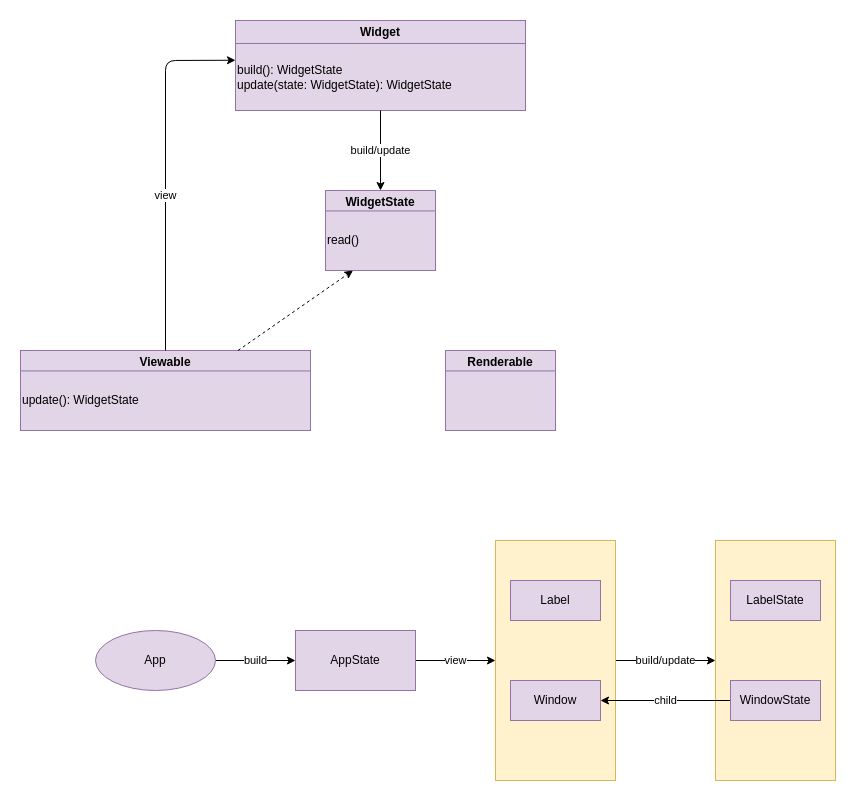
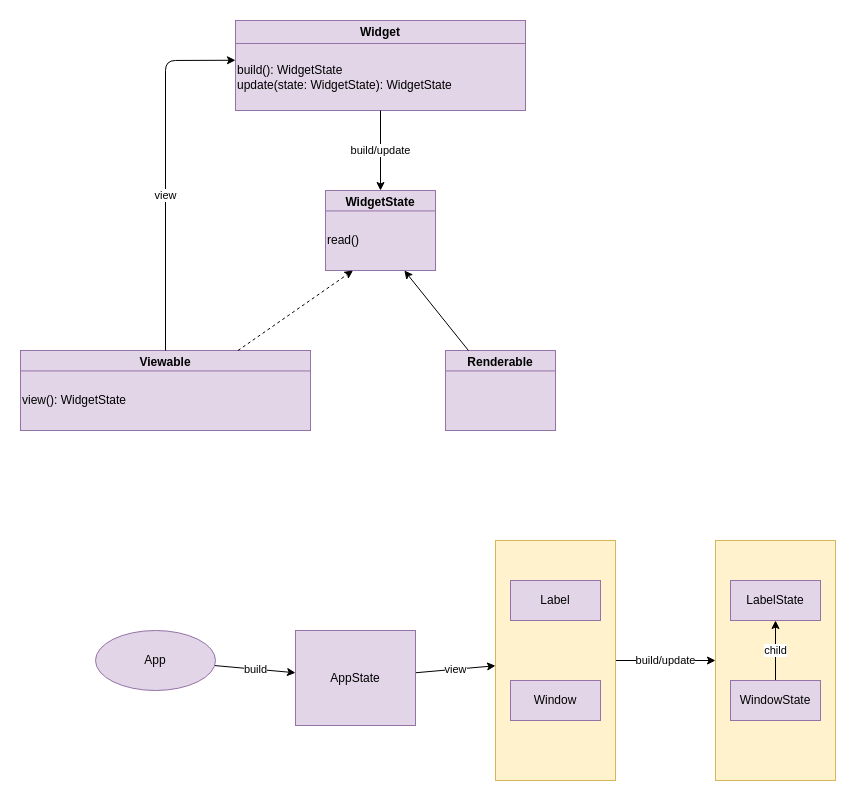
+ <mxCell id="14" value="" style="edgeStyle=none;html=1;strokeColor=#000000;" parent="1" source="12" target="7" edge="1"><mxGeometry relative="1" as="geometry" /></mxCell>
- <mxCell id="10" value="update(): WidgetState" style="whiteSpace=wrap;html=1;align=left;fillColor=#e1d5e7;strokeColor=#9673a6;" parent="8" vertex="1"><mxGeometry y="20.444" width="290" height="59.556" as="geometry" /></mxCell>
+ <mxCell id="10" value="view(): WidgetState" style="whiteSpace=wrap;html=1;align=left;fillColor=#e1d5e7;strokeColor=#9673a6;" parent="8" vertex="1"><mxGeometry y="20.444" width="290" height="59.556" as="geometry" /></mxCell>
- <mxCell id="22" value="AppState" style="whiteSpace=wrap;html=1;rounded=0;fillColor=#e1d5e7;strokeColor=#9673a6;" parent="1" vertex="1"><mxGeometry x="295" y="630" width="120" height="60" as="geometry" /></mxCell>
+ <mxCell id="22" value="AppState" style="whiteSpace=wrap;html=1;rounded=0;fillColor=#e1d5e7;strokeColor=#9673a6;" parent="1" vertex="1"><mxGeometry x="295" y="630" width="120" height="95" as="geometry" /></mxCell>
- <mxCell id="29" value="child" style="edgeStyle=none;html=1;" parent="1" source="30" target="26" edge="1"><mxGeometry relative="1" as="geometry" /></mxCell>
+ <mxCell id="29" value="child" style="edgeStyle=none;html=1;" parent="1" source="30" target="28" edge="1"><mxGeometry relative="1" as="geometry" /></mxCell>
